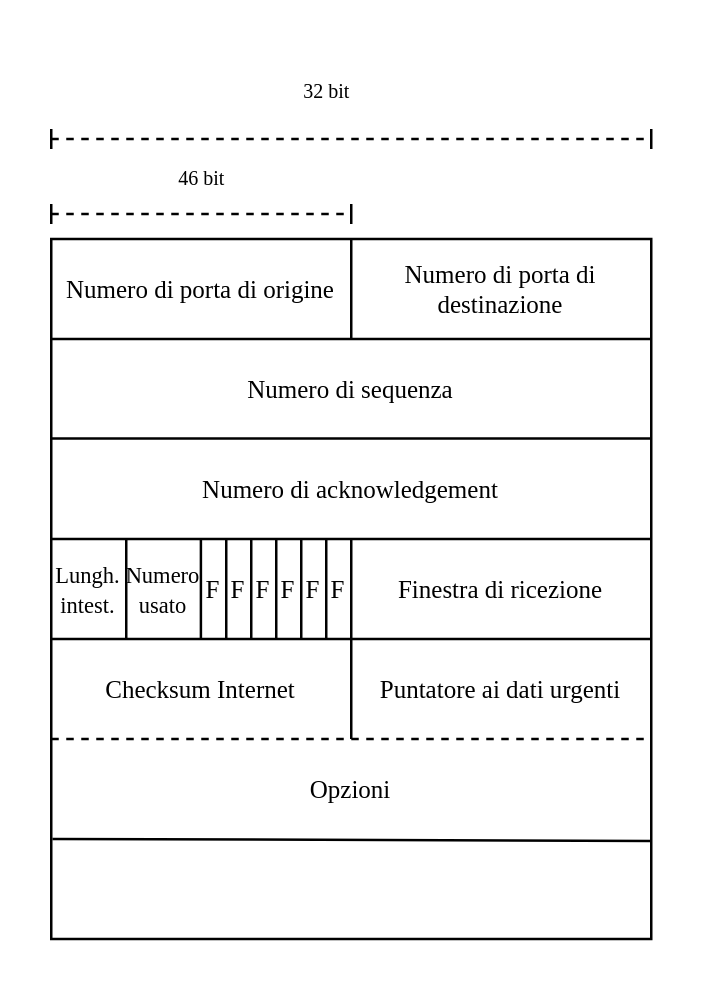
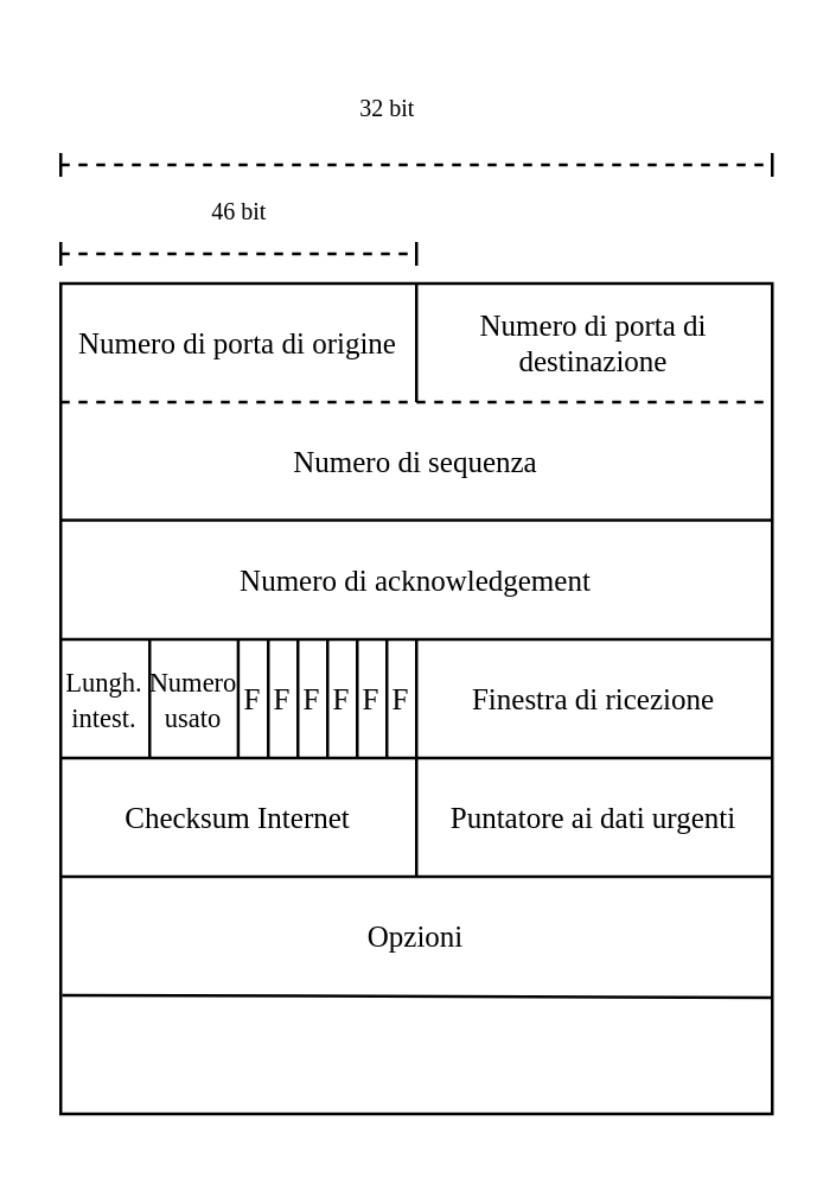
- <mxCell id="31" value="" style="endArrow=none;html=1;rounded=0;fontSize=9;entryX=1;entryY=0;entryDx=0;entryDy=0;exitX=0;exitY=1;exitDx=0;exitDy=0;" edge="1" parent="1" source="5" target="7"><mxGeometry width="50" height="50" relative="1" as="geometry"><mxPoint x="-70" y="185" as="sourcePoint" /><mxPoint x="-20" y="135" as="targetPoint" /></mxGeometry></mxCell>
+ <mxCell id="31" value="" style="endArrow=none;html=1;rounded=0;fontSize=9;entryX=1;entryY=0;entryDx=0;entryDy=0;exitX=0;exitY=1;exitDx=0;exitDy=0;dashed=1;" edge="1" parent="1" source="5" target="7"><mxGeometry width="50" height="50" relative="1" as="geometry"><mxPoint x="-70" y="185" as="sourcePoint" /><mxPoint x="-20" y="135" as="targetPoint" /></mxGeometry></mxCell>
- <mxCell id="35" value="" style="endArrow=none;html=1;rounded=0;fontSize=9;entryX=1;entryY=1;entryDx=0;entryDy=0;exitX=0;exitY=1;exitDx=0;exitDy=0;dashed=1;" edge="1" parent="1" source="33" target="34"><mxGeometry width="50" height="50" relative="1" as="geometry"><mxPoint x="-50" y="365" as="sourcePoint" /><mxPoint x="0" y="315" as="targetPoint" /></mxGeometry></mxCell>
+ <mxCell id="35" value="" style="endArrow=none;html=1;rounded=0;fontSize=9;entryX=1;entryY=1;entryDx=0;entryDy=0;exitX=0;exitY=1;exitDx=0;exitDy=0;" edge="1" parent="1" source="33" target="34"><mxGeometry width="50" height="50" relative="1" as="geometry"><mxPoint x="-50" y="365" as="sourcePoint" /><mxPoint x="0" y="315" as="targetPoint" /></mxGeometry></mxCell>
